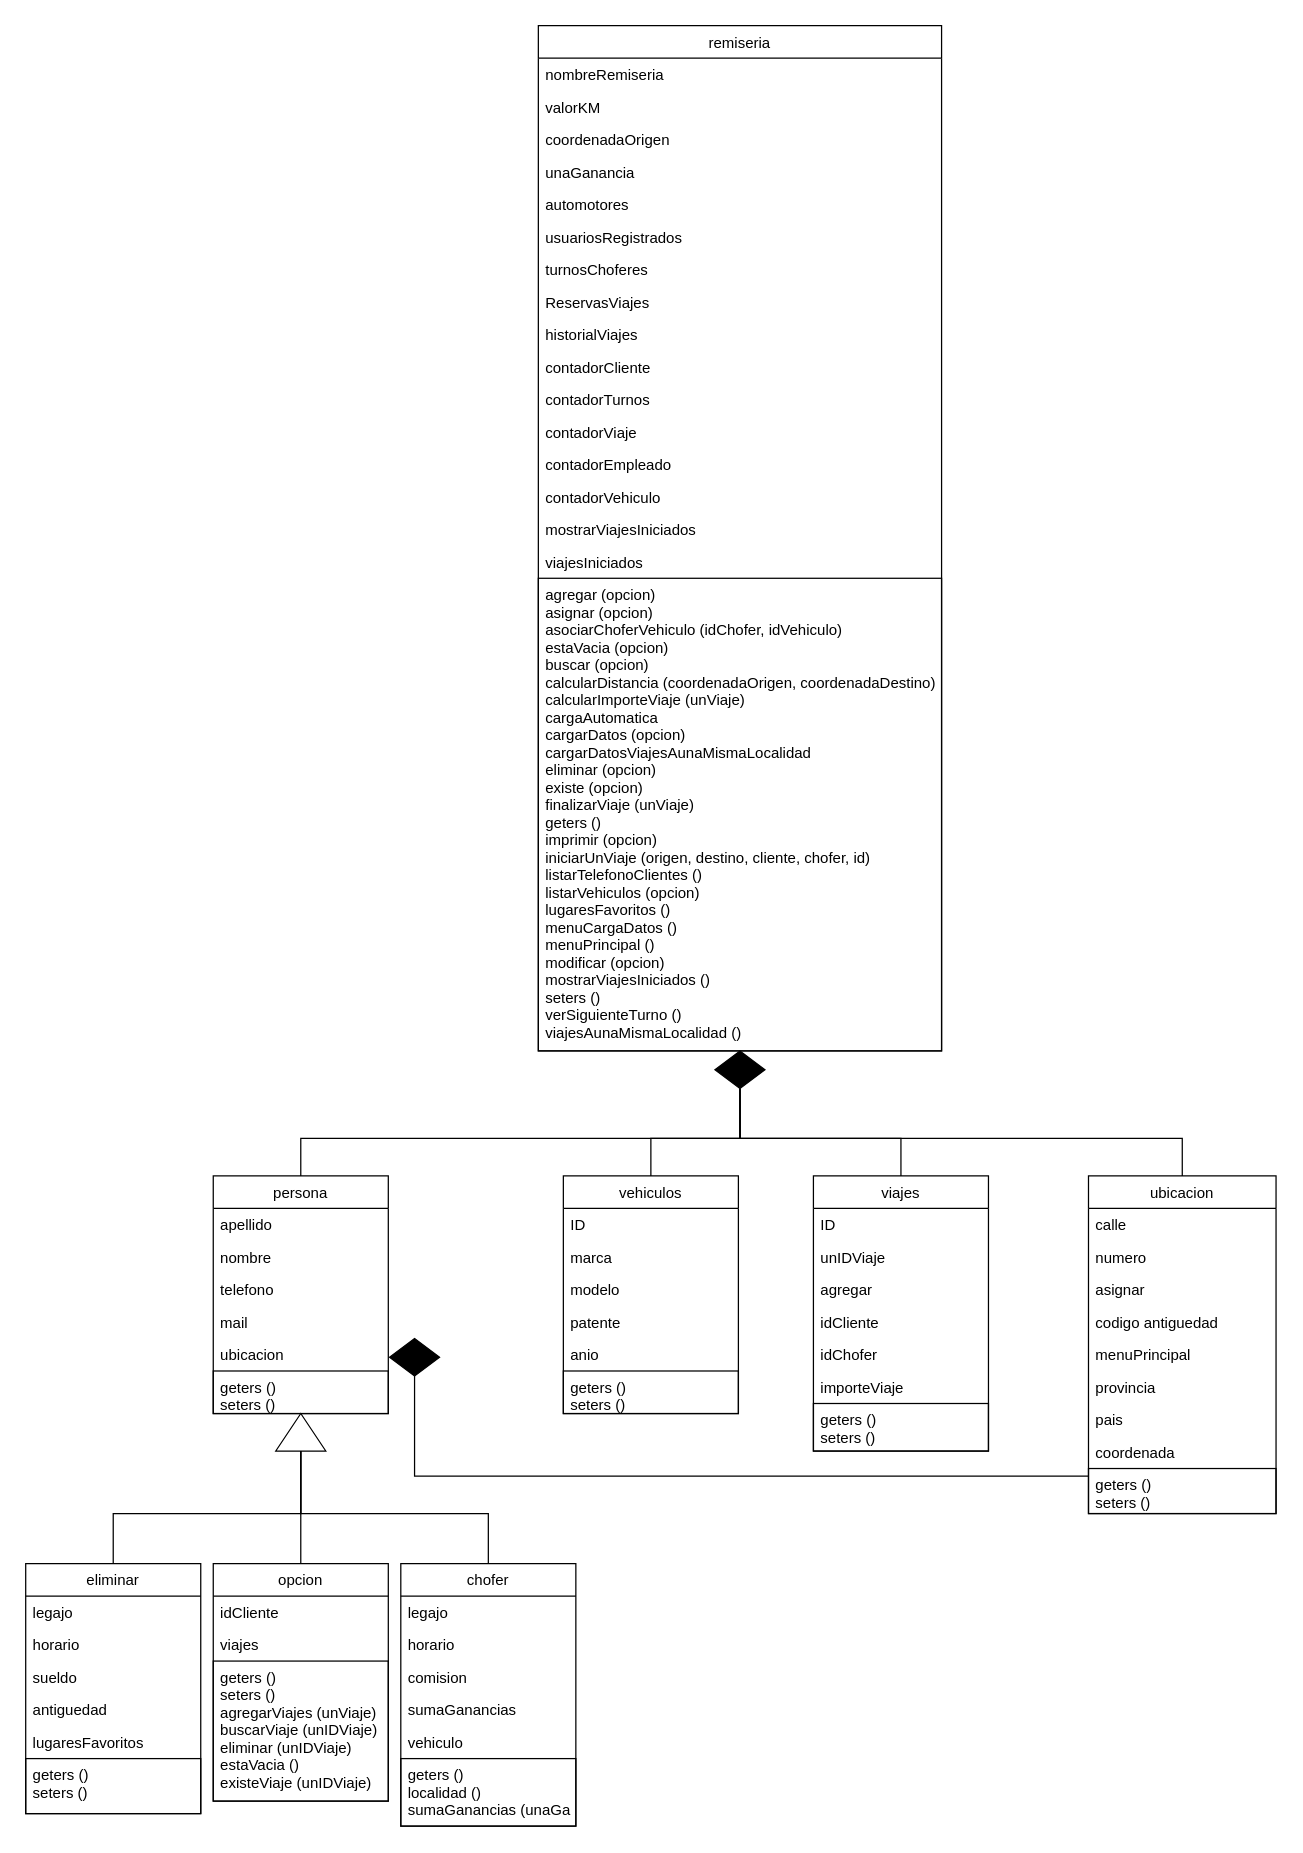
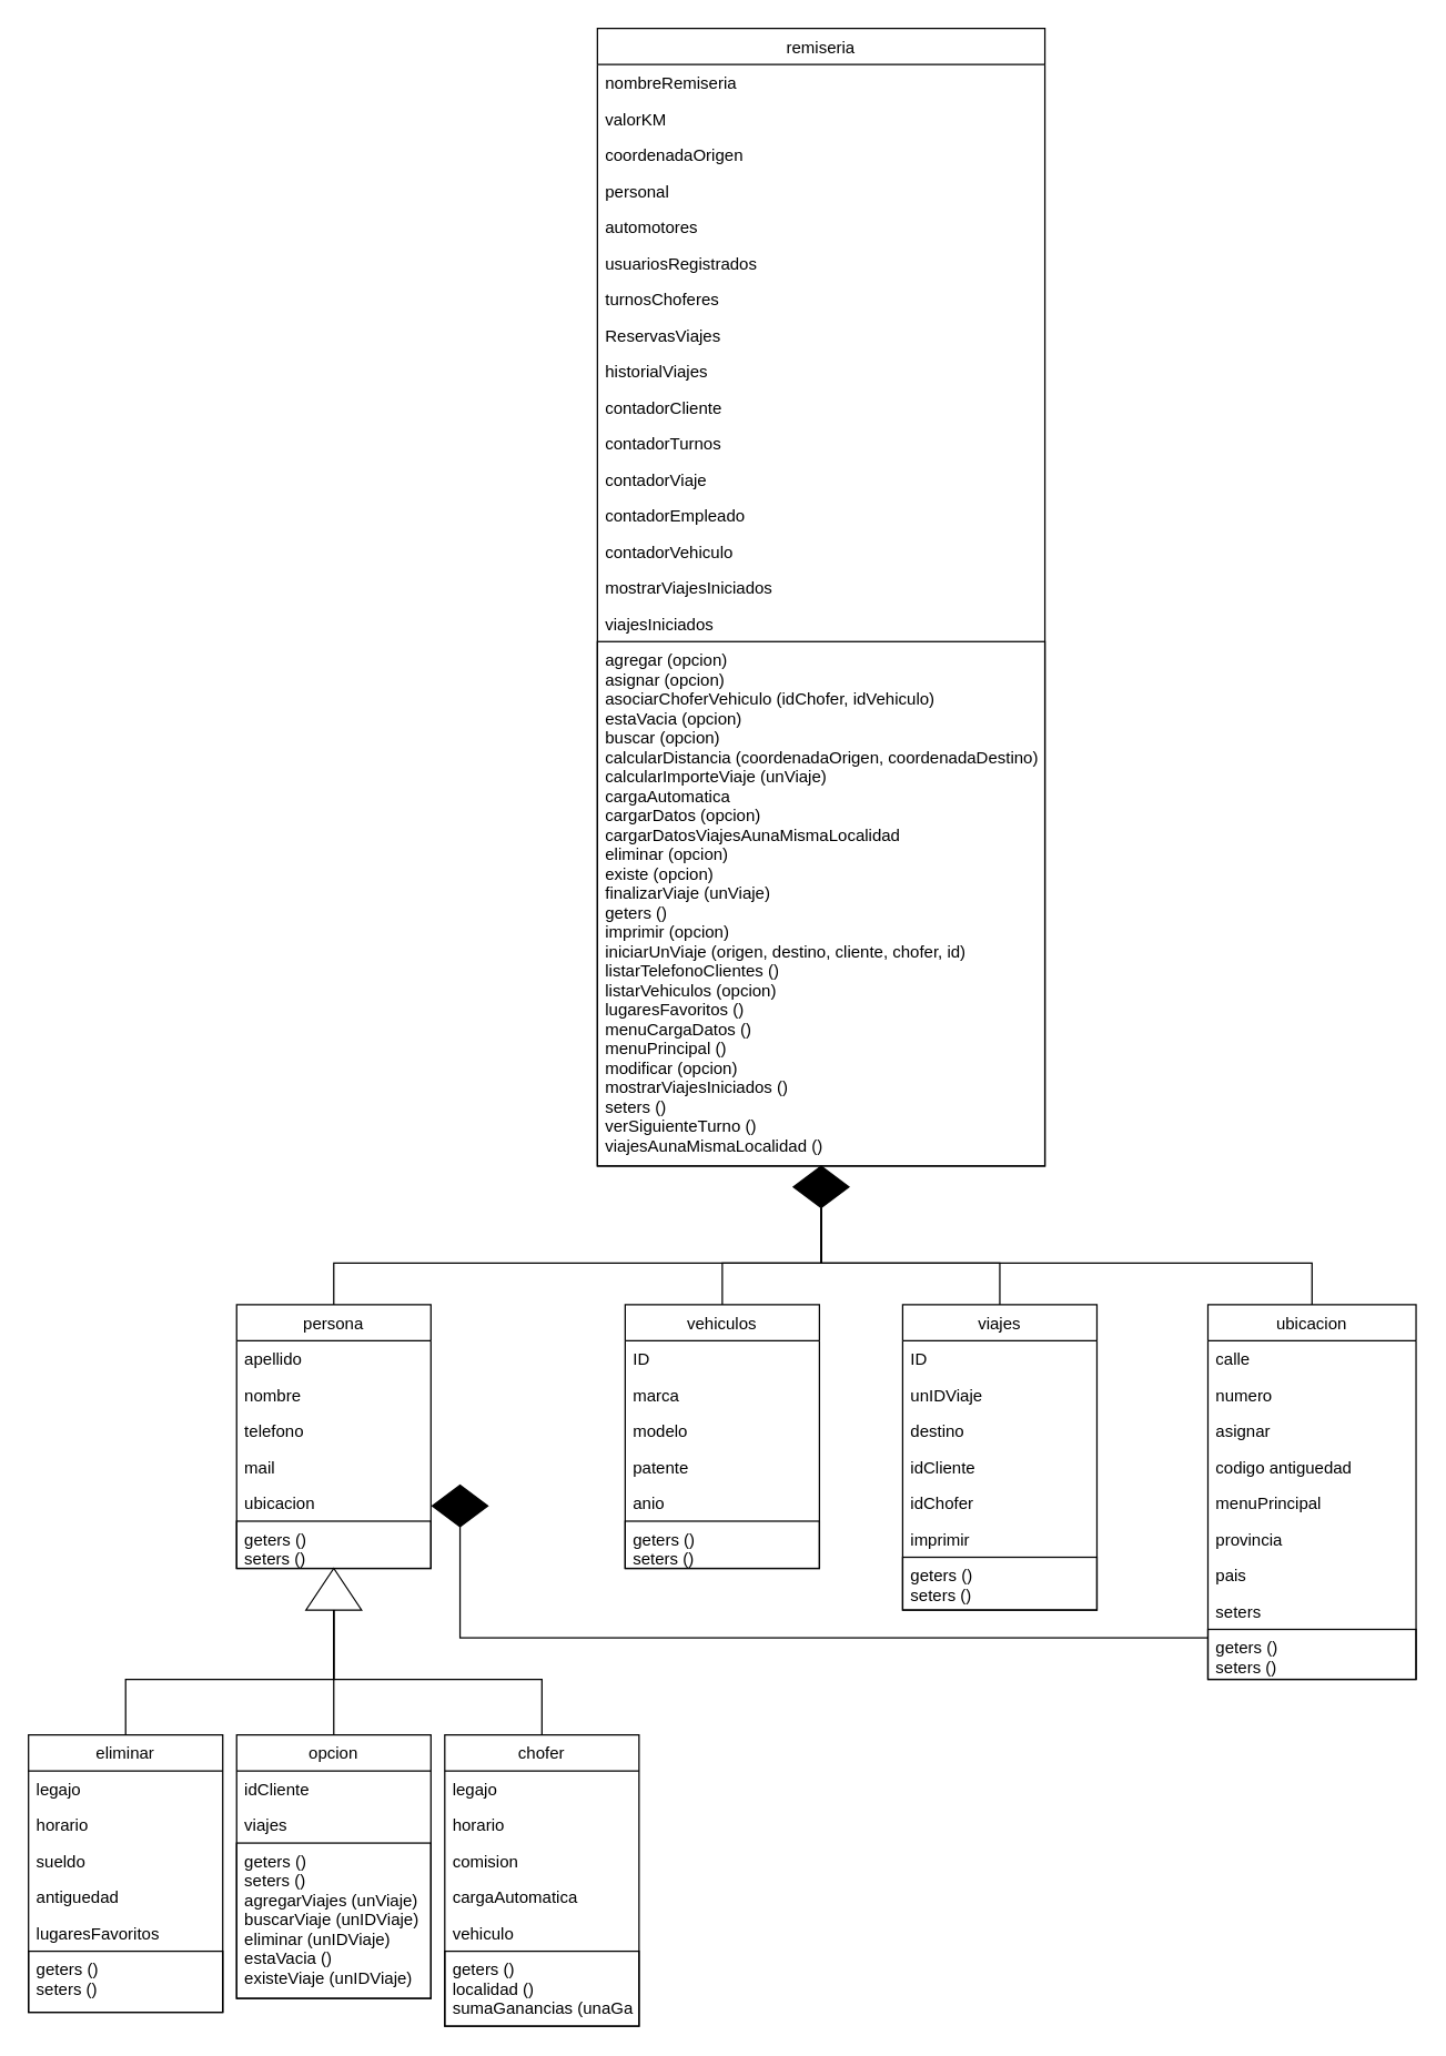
- <mxCell id="6" value="unaGanancia" style="text;strokeColor=none;fillColor=none;align=left;verticalAlign=top;spacingLeft=4;spacingRight=4;overflow=hidden;rotatable=0;points=[[0,0.5],[1,0.5]];portConstraint=eastwest;" parent="2" vertex="1"><mxGeometry y="104" width="322.5" height="26" as="geometry" /></mxCell>
+ <mxCell id="6" value="personal" style="text;strokeColor=none;fillColor=none;align=left;verticalAlign=top;spacingLeft=4;spacingRight=4;overflow=hidden;rotatable=0;points=[[0,0.5],[1,0.5]];portConstraint=eastwest;" parent="2" vertex="1"><mxGeometry y="104" width="322.5" height="26" as="geometry" /></mxCell>
- <mxCell id="62" value="agregar" style="text;strokeColor=none;fillColor=none;align=left;verticalAlign=top;spacingLeft=4;spacingRight=4;overflow=hidden;rotatable=0;points=[[0,0.5],[1,0.5]];portConstraint=eastwest;" parent="59" vertex="1"><mxGeometry y="78" width="140" height="26" as="geometry" /></mxCell>
+ <mxCell id="62" value="destino" style="text;strokeColor=none;fillColor=none;align=left;verticalAlign=top;spacingLeft=4;spacingRight=4;overflow=hidden;rotatable=0;points=[[0,0.5],[1,0.5]];portConstraint=eastwest;" parent="59" vertex="1"><mxGeometry y="78" width="140" height="26" as="geometry" /></mxCell>
- <mxCell id="65" value="importeViaje" style="text;strokeColor=none;fillColor=none;align=left;verticalAlign=top;spacingLeft=4;spacingRight=4;overflow=hidden;rotatable=0;points=[[0,0.5],[1,0.5]];portConstraint=eastwest;" vertex="1" parent="59"><mxGeometry y="156" width="140" height="26" as="geometry" /></mxCell>
+ <mxCell id="65" value="imprimir" style="text;strokeColor=none;fillColor=none;align=left;verticalAlign=top;spacingLeft=4;spacingRight=4;overflow=hidden;rotatable=0;points=[[0,0.5],[1,0.5]];portConstraint=eastwest;" vertex="1" parent="59"><mxGeometry y="156" width="140" height="26" as="geometry" /></mxCell>
- <mxCell id="76" value="coordenada" style="text;strokeColor=none;fillColor=none;align=left;verticalAlign=top;spacingLeft=4;spacingRight=4;overflow=hidden;rotatable=0;points=[[0,0.5],[1,0.5]];portConstraint=eastwest;" vertex="1" parent="68"><mxGeometry y="208" width="150" height="26" as="geometry" /></mxCell>
+ <mxCell id="76" value="seters" style="text;strokeColor=none;fillColor=none;align=left;verticalAlign=top;spacingLeft=4;spacingRight=4;overflow=hidden;rotatable=0;points=[[0,0.5],[1,0.5]];portConstraint=eastwest;" vertex="1" parent="68"><mxGeometry y="208" width="150" height="26" as="geometry" /></mxCell>
- <mxCell id="43" value="sumaGanancias" style="text;strokeColor=none;fillColor=none;align=left;verticalAlign=top;spacingLeft=4;spacingRight=4;overflow=hidden;rotatable=0;points=[[0,0.5],[1,0.5]];portConstraint=eastwest;" parent="39" vertex="1"><mxGeometry y="104" width="140" height="26" as="geometry" /></mxCell>
+ <mxCell id="43" value="cargaAutomatica" style="text;strokeColor=none;fillColor=none;align=left;verticalAlign=top;spacingLeft=4;spacingRight=4;overflow=hidden;rotatable=0;points=[[0,0.5],[1,0.5]];portConstraint=eastwest;" parent="39" vertex="1"><mxGeometry y="104" width="140" height="26" as="geometry" /></mxCell>
